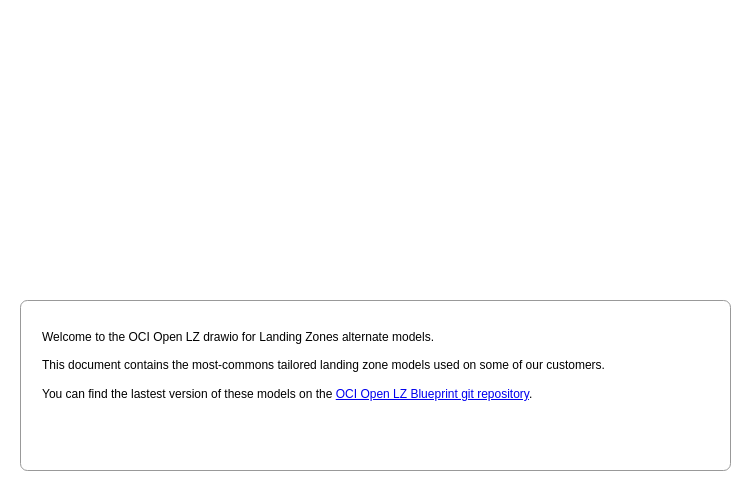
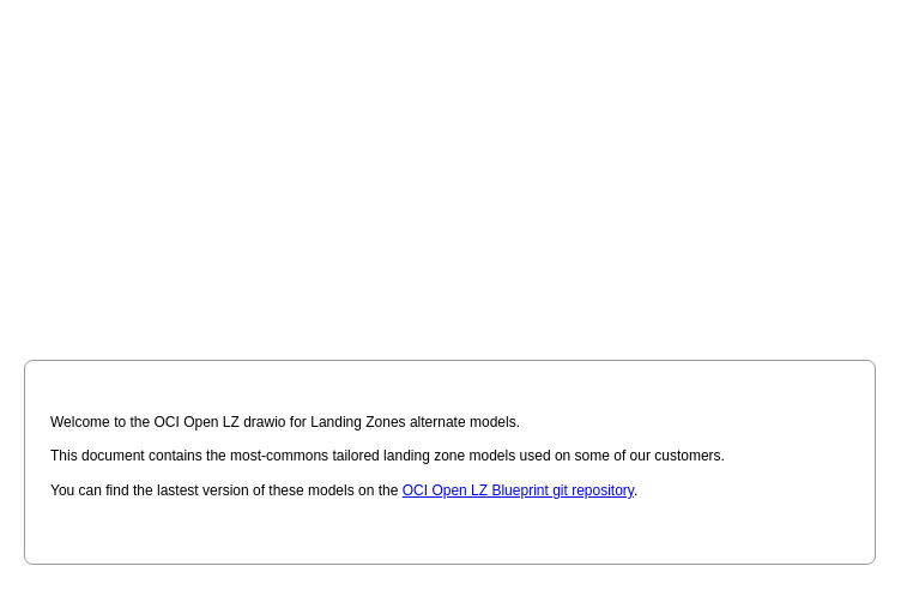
- <mxCell id="3" value="&lt;span style=&quot;font-weight: normal;&quot;&gt;Welcome to the OCI Open LZ drawio for Landing Zones alternate models.&lt;br&gt;&lt;br&gt;This document contains the most-commons tailored landing zone models used on some of our customers.&amp;nbsp;&lt;br&gt;&lt;/span&gt;&lt;span style=&quot;font-weight: normal;&quot;&gt;&lt;br&gt;You can find the lastest version of these models on the &lt;a href=&quot;https://github.com/oracle-quickstart/terraform-oci-open-lz&quot;&gt;OCI Open LZ Blueprint git repository&lt;/a&gt;.&lt;/span&gt;" style="text;html=1;align=left;verticalAlign=middle;resizable=0;points=[];autosize=1;strokeColor=none;fillColor=none;fontStyle=1" parent="1" vertex="1"><mxGeometry x="40" y="320" width="590" height="90" as="geometry" /></mxCell>
+ <mxCell id="3" value="&lt;span style=&quot;font-weight: normal;&quot;&gt;Welcome to the OCI Open LZ drawio for Landing Zones alternate models.&lt;br&gt;&lt;br&gt;This document contains the most-commons tailored landing zone models used on some of our customers.&amp;nbsp;&lt;br&gt;&lt;/span&gt;&lt;span style=&quot;font-weight: normal;&quot;&gt;&lt;br&gt;You can find the lastest version of these models on the &lt;a href=&quot;https://github.com/oracle-quickstart/terraform-oci-open-lz&quot;&gt;OCI Open LZ Blueprint git repository&lt;/a&gt;.&lt;/span&gt;" style="text;html=1;align=left;verticalAlign=middle;resizable=0;points=[];autosize=1;strokeColor=none;fillColor=none;fontStyle=1" parent="1" vertex="1"><mxGeometry x="40" y="335" width="590" height="90" as="geometry" /></mxCell>
